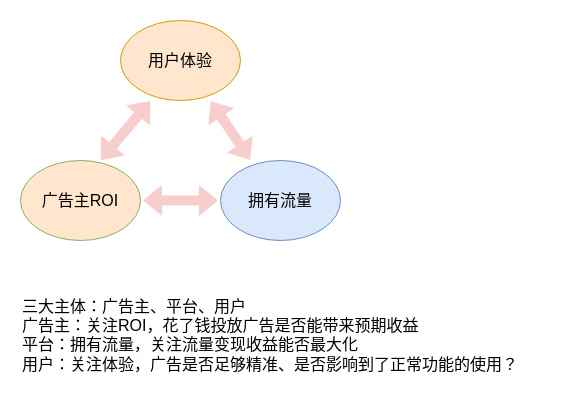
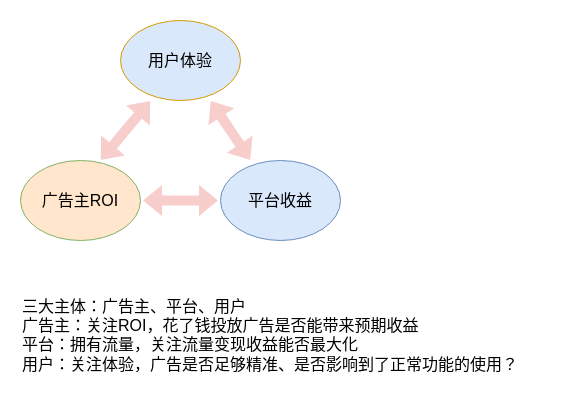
- <mxCell id="2" value="用户体验" style="ellipse;whiteSpace=wrap;html=1;fillColor=#ffe6cc;strokeColor=#d79b00;fontSize=16;" parent="1" vertex="1"><mxGeometry x="120" y="20" width="120" height="80" as="geometry" /></mxCell>
+ <mxCell id="2" value="用户体验" style="ellipse;whiteSpace=wrap;html=1;fillColor=#dae8fc;strokeColor=#d79b00;fontSize=16;" parent="1" vertex="1"><mxGeometry x="120" y="20" width="120" height="80" as="geometry" /></mxCell>
- <mxCell id="4" value="拥有流量" style="ellipse;whiteSpace=wrap;html=1;fillColor=#dae8fc;strokeColor=#6c8ebf;fontSize=16;" parent="1" vertex="1"><mxGeometry x="220" y="160" width="120" height="80" as="geometry" /></mxCell>
+ <mxCell id="4" value="平台收益" style="ellipse;whiteSpace=wrap;html=1;fillColor=#dae8fc;strokeColor=#6c8ebf;fontSize=16;" parent="1" vertex="1"><mxGeometry x="220" y="160" width="120" height="80" as="geometry" /></mxCell>
